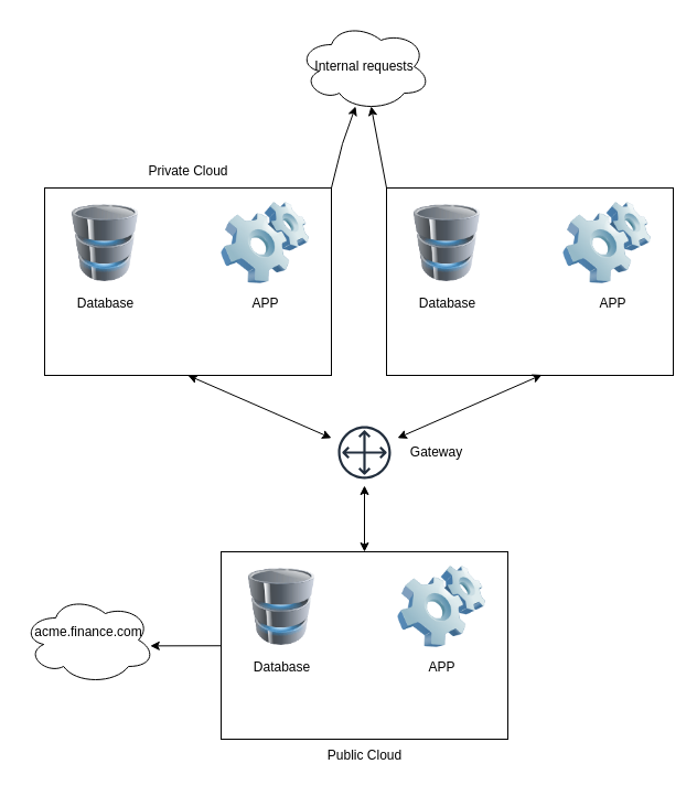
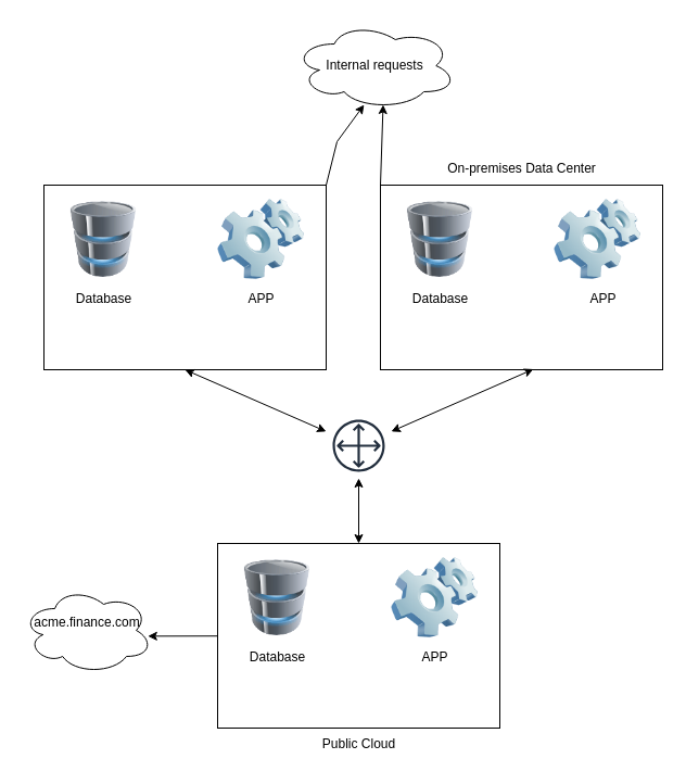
- <mxCell id="27" value="Internal requests" style="ellipse;shape=cloud;whiteSpace=wrap;html=1;" vertex="1" parent="1"><mxGeometry x="270" width="120" height="80" as="geometry" y="20" /></mxCell>
+ <mxCell id="27" value="Internal requests" style="ellipse;shape=cloud;whiteSpace=wrap;html=1;" vertex="1" parent="1"><mxGeometry x="270" y="20" width="150" height="80" as="geometry" /></mxCell>
- <mxCell id="9" value="Private Cloud" style="text;html=1;align=center;verticalAlign=middle;resizable=0;points=[];autosize=1;strokeColor=none;fillColor=none;" parent="1" vertex="1"><mxGeometry x="120" y="140" width="100" height="30" as="geometry" /></mxCell>
+ <mxCell id="15" value="On-premises Data Center " style="text;html=1;align=center;verticalAlign=middle;resizable=0;points=[];autosize=1;strokeColor=none;fillColor=none;" parent="1" vertex="1"><mxGeometry x="400" y="140" width="160" height="30" as="geometry" /></mxCell>
- <mxCell id="26" value="Gateway" style="text;html=1;align=center;verticalAlign=middle;resizable=0;points=[];autosize=1;strokeColor=none;fillColor=none;" parent="1" vertex="1"><mxGeometry x="360" y="395" width="70" height="30" as="geometry" /></mxCell>
